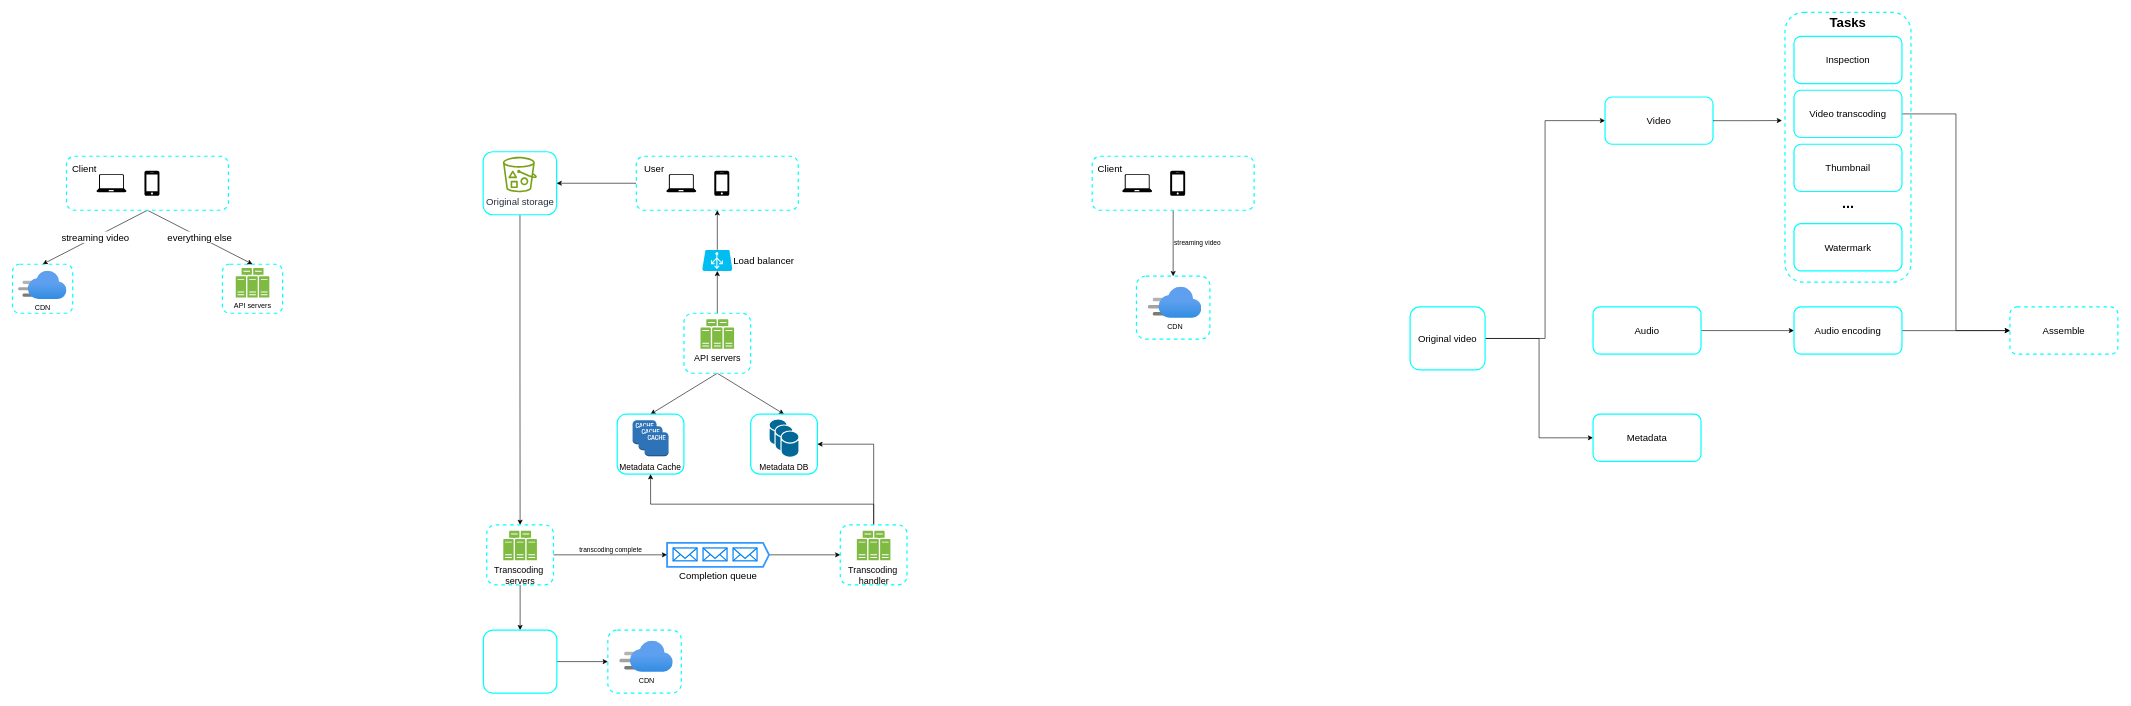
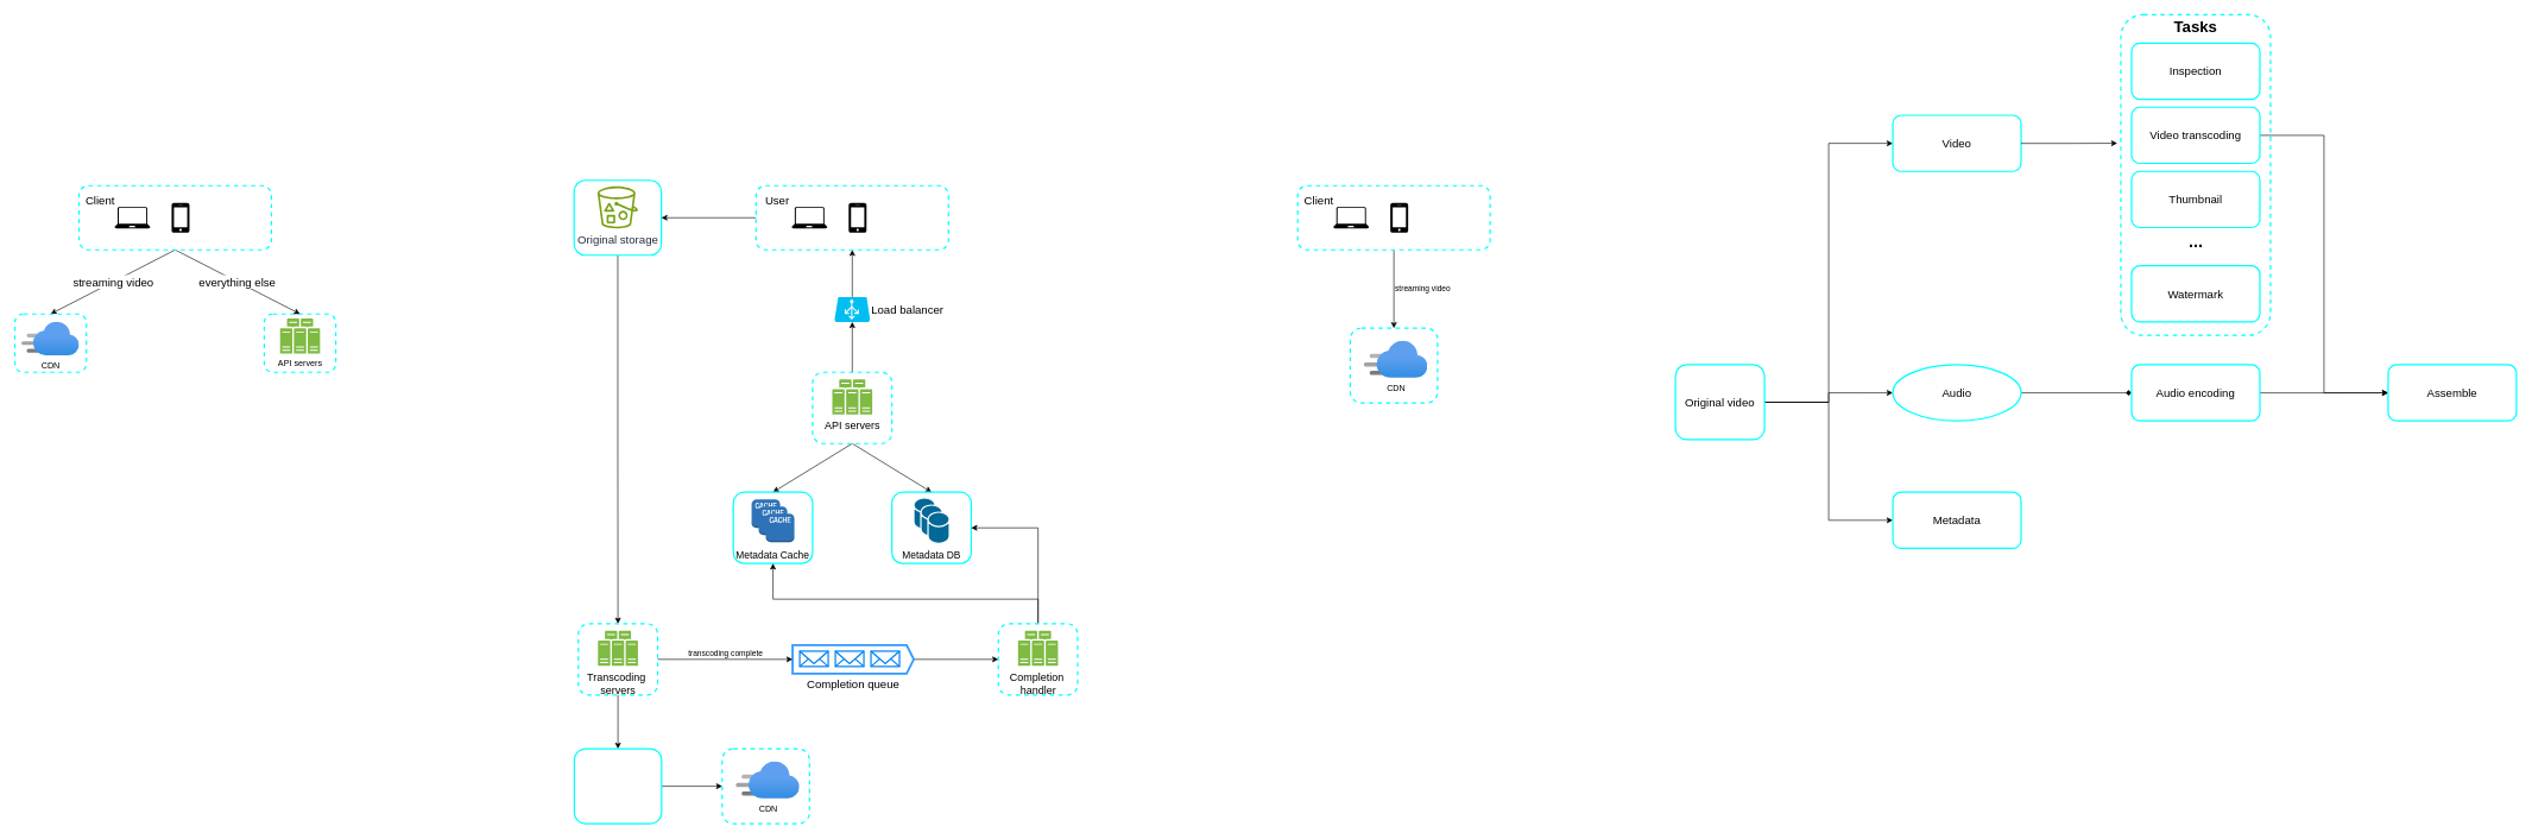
- <mxCell id="65" value="Video" style="rounded=1;whiteSpace=wrap;html=1;spacingLeft=0;spacingTop=0;strokeColor=#00FFFF;strokeWidth=2;fontSize=16;spacing=0;" vertex="1" parent="1"><mxGeometry x="2675" y="161.25" width="180" height="78.75" as="geometry" /></mxCell>
+ <mxCell id="65" value="Video" style="rounded=1;whiteSpace=wrap;html=1;spacingLeft=0;spacingTop=0;strokeColor=#00FFFF;strokeWidth=2;fontSize=16;spacing=0;" vertex="1" parent="1"><mxGeometry x="2655" y="161.25" width="180" height="78.75" as="geometry" /></mxCell>
+ <mxCell id="59" style="edgeStyle=orthogonalEdgeStyle;rounded=0;orthogonalLoop=1;jettySize=auto;html=1;entryX=0;entryY=0.5;entryDx=0;entryDy=0;" edge="1" parent="1" source="62" target="64"><mxGeometry relative="1" as="geometry" /></mxCell>
- <mxCell id="64" value="Audio" style="rounded=1;whiteSpace=wrap;html=1;spacingLeft=0;spacingTop=0;strokeColor=#00FFFF;strokeWidth=2;fontSize=16;spacing=0;" vertex="1" parent="1"><mxGeometry x="2655" y="511.25" width="180" height="78.75" as="geometry" /></mxCell>
+ <mxCell id="64" value="Audio" style="ellipse;whiteSpace=wrap;html=1;spacingLeft=0;spacingTop=0;strokeColor=#00FFFF;strokeWidth=2;fontSize=16;spacing=0;" vertex="1" parent="1"><mxGeometry x="2655" y="511.25" width="180" height="78.75" as="geometry" /></mxCell>
- <mxCell id="63" style="edgeStyle=orthogonalEdgeStyle;rounded=0;orthogonalLoop=1;jettySize=auto;html=1;" edge="1" parent="1" source="64" target="68"><mxGeometry relative="1" as="geometry" /></mxCell>
+ <mxCell id="63" style="edgeStyle=orthogonalEdgeStyle;rounded=0;orthogonalLoop=1;jettySize=auto;html=1;endArrow=diamond;" edge="1" parent="1" source="64" target="68"><mxGeometry relative="1" as="geometry" /></mxCell>
- <mxCell id="77" value="Assemble" style="rounded=1;whiteSpace=wrap;html=1;spacingLeft=0;spacingTop=0;strokeColor=#00FFFF;strokeWidth=2;fontSize=16;spacing=0;dashed=1;" vertex="1" parent="1"><mxGeometry x="3350" y="511.25" width="180" height="78.75" as="geometry" /></mxCell>
+ <mxCell id="77" value="Assemble" style="rounded=1;whiteSpace=wrap;html=1;spacingLeft=0;spacingTop=0;strokeColor=#00FFFF;strokeWidth=2;fontSize=16;spacing=0;" vertex="1" parent="1"><mxGeometry x="3350" y="511.25" width="180" height="78.75" as="geometry" /></mxCell>
- <mxCell id="44" value="&lt;font style=&quot;font-size: 15px;&quot;&gt;Transcoding&amp;nbsp;&lt;/font&gt;&lt;div&gt;&lt;font style=&quot;font-size: 15px;&quot;&gt;handler&lt;/font&gt;&lt;/div&gt;" style="sketch=0;pointerEvents=1;shadow=0;dashed=0;html=1;strokeColor=none;fillColor=#505050;labelPosition=center;verticalLabelPosition=bottom;verticalAlign=top;outlineConnect=0;align=center;shape=mxgraph.office.servers.server_farm;fillColor=#7FBA42;" vertex="1" parent="1"><mxGeometry x="1427.63" y="884.5" width="56" height="49" as="geometry" /></mxCell>
+ <mxCell id="44" value="&lt;font style=&quot;font-size: 15px;&quot;&gt;Completion&amp;nbsp;&lt;/font&gt;&lt;div&gt;&lt;font style=&quot;font-size: 15px;&quot;&gt;handler&lt;/font&gt;&lt;/div&gt;" style="sketch=0;pointerEvents=1;shadow=0;dashed=0;html=1;strokeColor=none;fillColor=#505050;labelPosition=center;verticalLabelPosition=bottom;verticalAlign=top;outlineConnect=0;align=center;shape=mxgraph.office.servers.server_farm;fillColor=#7FBA42;" vertex="1" parent="1"><mxGeometry x="1427.63" y="884.5" width="56" height="49" as="geometry" /></mxCell>
